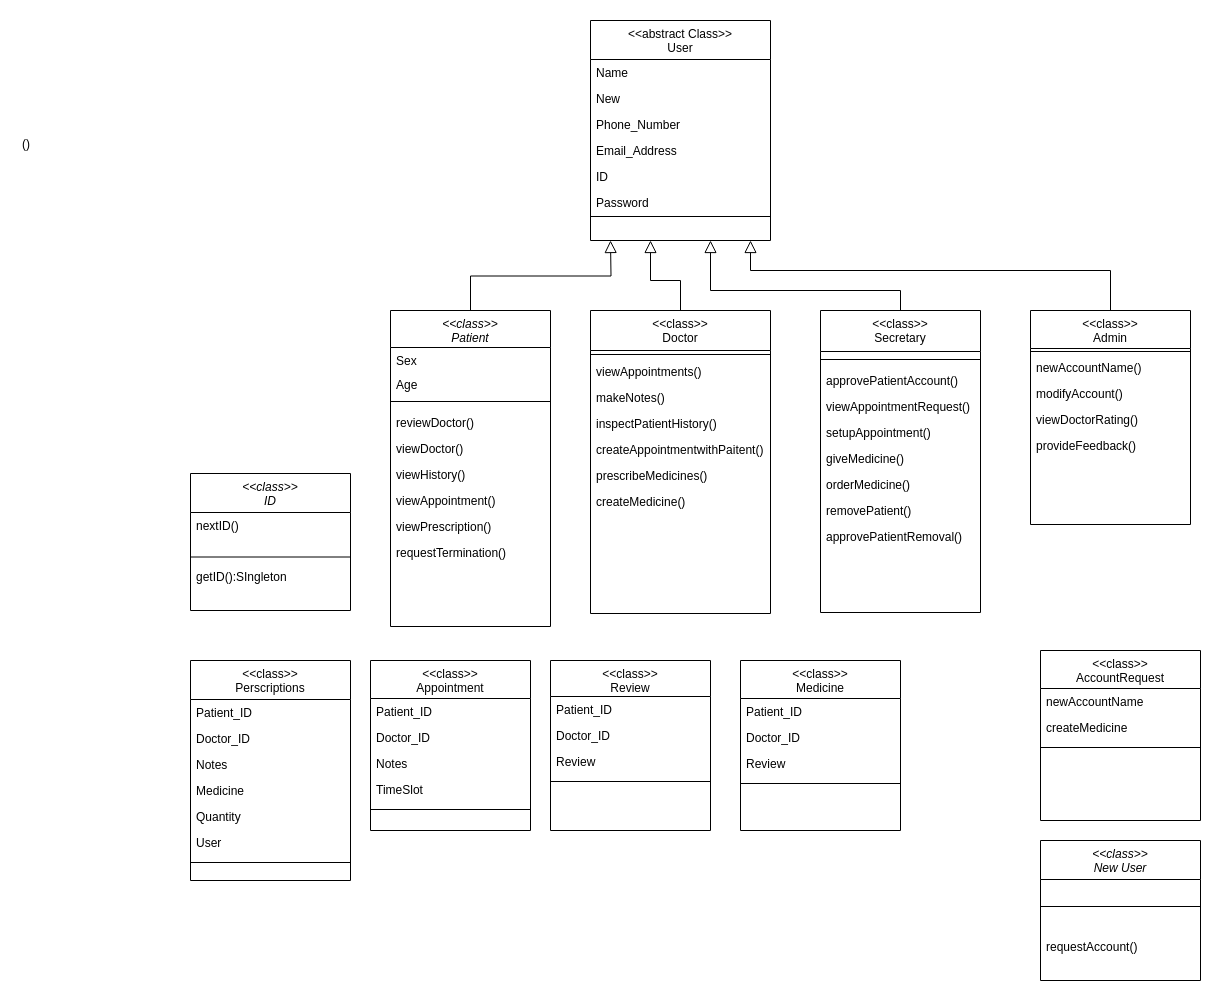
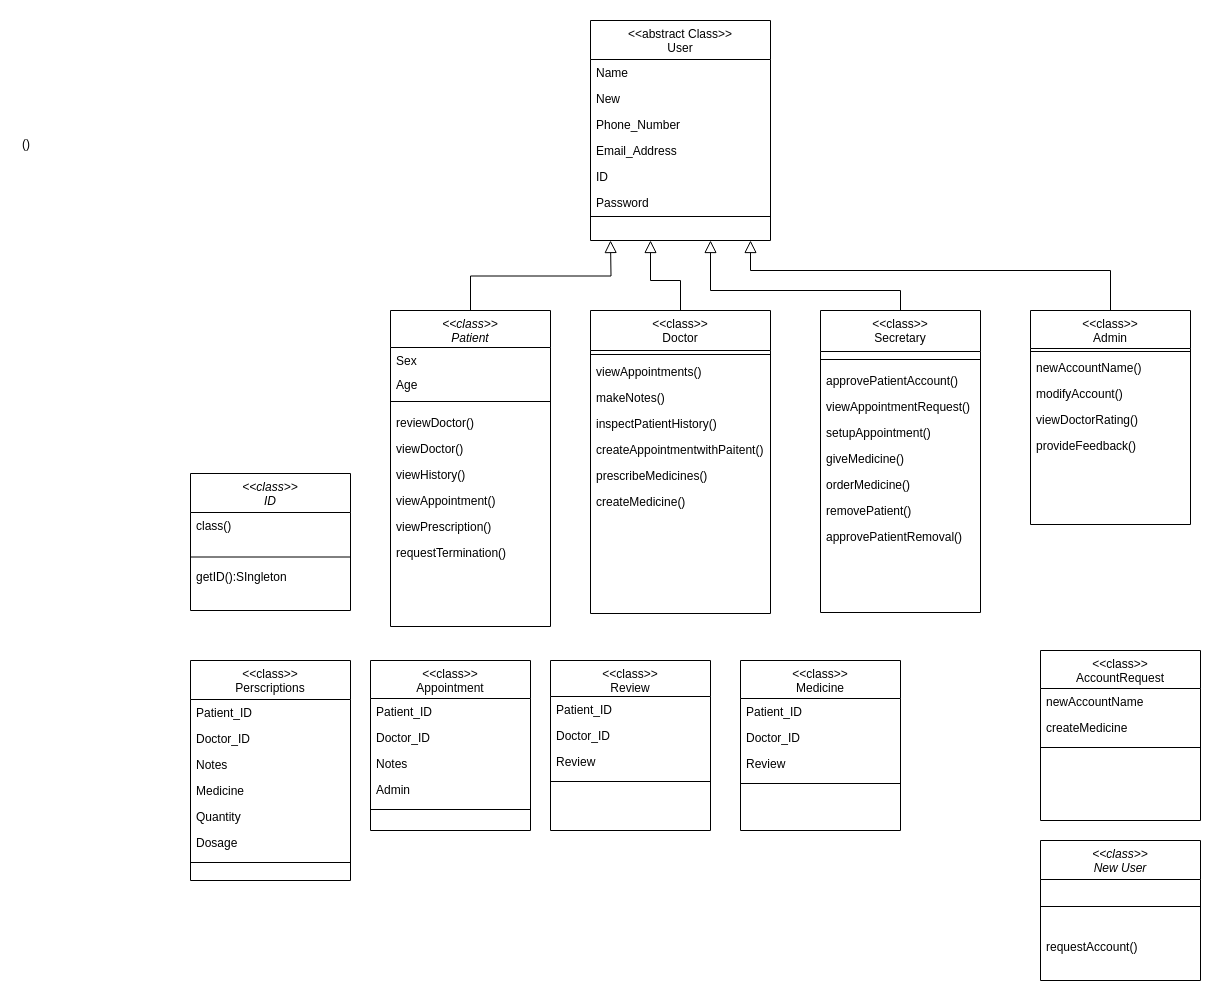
- <mxCell id="80" value="nextID()" style="text;align=left;verticalAlign=top;spacingLeft=4;spacingRight=4;overflow=hidden;rotatable=0;points=[[0,0.5],[1,0.5]];portConstraint=eastwest;" vertex="1" parent="79"><mxGeometry y="39" width="160" height="38" as="geometry" /></mxCell>
+ <mxCell id="80" value="class()" style="text;align=left;verticalAlign=top;spacingLeft=4;spacingRight=4;overflow=hidden;rotatable=0;points=[[0,0.5],[1,0.5]];portConstraint=eastwest;" vertex="1" parent="79"><mxGeometry y="39" width="160" height="38" as="geometry" /></mxCell>
- <mxCell id="53" value="TimeSlot" style="text;align=left;verticalAlign=top;spacingLeft=4;spacingRight=4;overflow=hidden;rotatable=0;points=[[0,0.5],[1,0.5]];portConstraint=eastwest;rounded=0;shadow=0;html=0;" vertex="1" parent="49"><mxGeometry y="116" width="160" height="26" as="geometry" /></mxCell>
+ <mxCell id="53" value="Admin" style="text;align=left;verticalAlign=top;spacingLeft=4;spacingRight=4;overflow=hidden;rotatable=0;points=[[0,0.5],[1,0.5]];portConstraint=eastwest;rounded=0;shadow=0;html=0;" vertex="1" parent="49"><mxGeometry y="116" width="160" height="26" as="geometry" /></mxCell>
- <mxCell id="42" value="User" style="text;align=left;verticalAlign=top;spacingLeft=4;spacingRight=4;overflow=hidden;rotatable=0;points=[[0,0.5],[1,0.5]];portConstraint=eastwest;rounded=0;shadow=0;html=0;" vertex="1" parent="36"><mxGeometry y="169" width="160" height="26" as="geometry" /></mxCell>
+ <mxCell id="42" value="Dosage" style="text;align=left;verticalAlign=top;spacingLeft=4;spacingRight=4;overflow=hidden;rotatable=0;points=[[0,0.5],[1,0.5]];portConstraint=eastwest;rounded=0;shadow=0;html=0;" vertex="1" parent="36"><mxGeometry y="169" width="160" height="26" as="geometry" /></mxCell>
